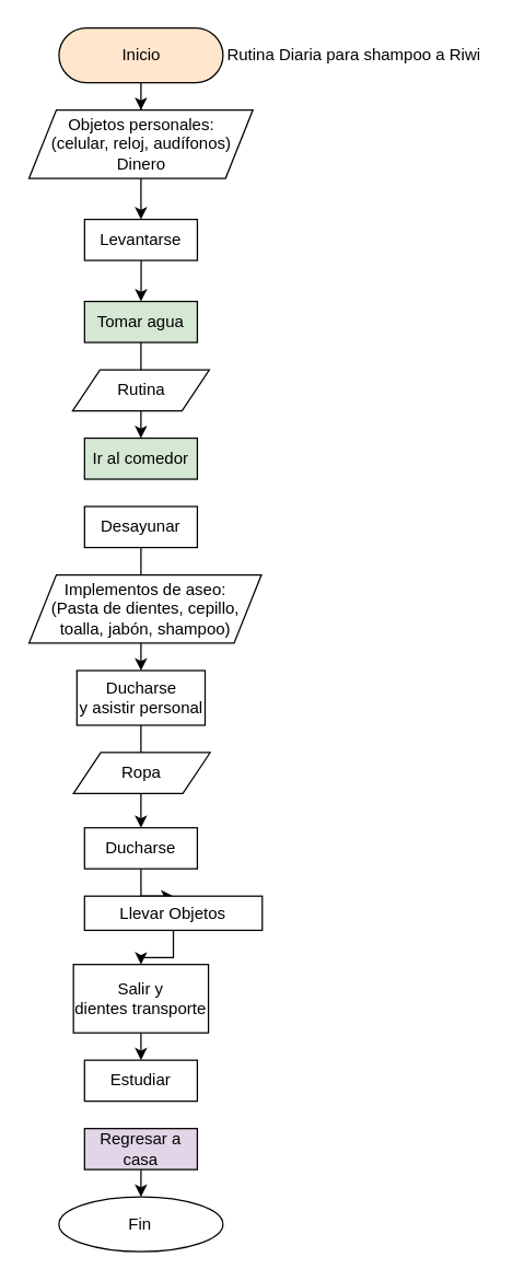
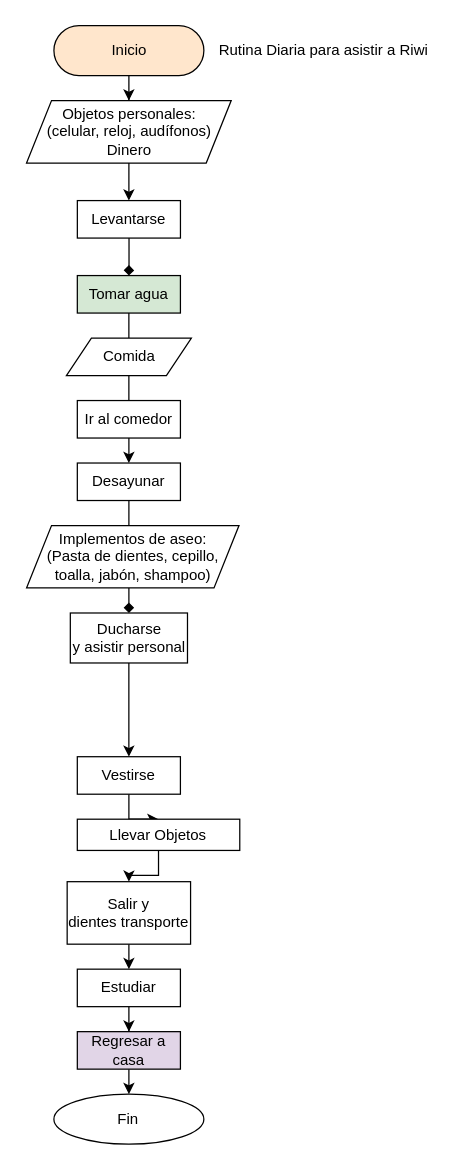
- <mxCell id="23" value="Rutina Diaria para shampoo a Riwi" style="text;html=1;align=center;verticalAlign=middle;resizable=0;points=[];autosize=1;strokeColor=none;fillColor=none;" vertex="1" parent="1"><mxGeometry x="162.51" y="25" width="190" height="30" as="geometry" /></mxCell>
+ <mxCell id="23" value="Rutina Diaria para asistir a Riwi" style="text;html=1;align=center;verticalAlign=middle;resizable=0;points=[];autosize=1;strokeColor=none;fillColor=none;" vertex="1" parent="1"><mxGeometry x="162.51" y="25" width="190" height="30" as="geometry" /></mxCell>
- <mxCell id="7" style="edgeStyle=orthogonalEdgeStyle;rounded=0;orthogonalLoop=1;jettySize=auto;html=1;entryX=0.5;entryY=0;entryDx=0;entryDy=0;" edge="1" parent="1" source="8" target="25"><mxGeometry relative="1" as="geometry" /></mxCell>
+ <mxCell id="7" style="edgeStyle=orthogonalEdgeStyle;rounded=0;orthogonalLoop=1;jettySize=auto;html=1;entryX=0.5;entryY=0;entryDx=0;entryDy=0;endArrow=diamond;" edge="1" parent="1" source="8" target="25"><mxGeometry relative="1" as="geometry" /></mxCell>
- <mxCell id="29" value="Rutina" style="shape=parallelogram;perimeter=parallelogramPerimeter;whiteSpace=wrap;html=1;fixedSize=1;" vertex="1" parent="1"><mxGeometry x="52.5" y="270" width="100" height="30" as="geometry" /></mxCell>
+ <mxCell id="29" value="Comida" style="shape=parallelogram;perimeter=parallelogramPerimeter;whiteSpace=wrap;html=1;fixedSize=1;" vertex="1" parent="1"><mxGeometry x="52.5" y="270" width="100" height="30" as="geometry" /></mxCell>
- <mxCell id="24" style="edgeStyle=orthogonalEdgeStyle;rounded=0;orthogonalLoop=1;jettySize=auto;html=1;" edge="1" parent="1" source="25" target="27"><mxGeometry relative="1" as="geometry" /></mxCell>
+ <mxCell id="24" style="edgeStyle=orthogonalEdgeStyle;rounded=0;orthogonalLoop=1;jettySize=auto;html=1;endArrow=none;" edge="1" parent="1" source="25" target="27"><mxGeometry relative="1" as="geometry" /></mxCell>
- <mxCell id="27" value="Ir al comedor" style="whiteSpace=wrap;html=1;fillColor=#d5e8d4;" vertex="1" parent="1"><mxGeometry x="61.23" y="320" width="82.5" height="30" as="geometry" /></mxCell>
+ <mxCell id="27" value="Ir al comedor" style="whiteSpace=wrap;html=1;" vertex="1" parent="1"><mxGeometry x="61.23" y="320" width="82.5" height="30" as="geometry" /></mxCell>
+ <mxCell id="26" style="edgeStyle=orthogonalEdgeStyle;rounded=0;orthogonalLoop=1;jettySize=auto;html=1;entryX=0.5;entryY=0;entryDx=0;entryDy=0;" edge="1" parent="1" source="27" target="18"><mxGeometry relative="1" as="geometry" /></mxCell>
- <mxCell id="17" style="edgeStyle=orthogonalEdgeStyle;rounded=0;orthogonalLoop=1;jettySize=auto;html=1;" edge="1" parent="1" source="18" target="10"><mxGeometry relative="1" as="geometry" /></mxCell>
+ <mxCell id="17" style="edgeStyle=orthogonalEdgeStyle;rounded=0;orthogonalLoop=1;jettySize=auto;html=1;endArrow=diamond;" edge="1" parent="1" source="18" target="10"><mxGeometry relative="1" as="geometry" /></mxCell>
- <mxCell id="28" value="Ropa" style="shape=parallelogram;perimeter=parallelogramPerimeter;whiteSpace=wrap;html=1;fixedSize=1;" vertex="1" parent="1"><mxGeometry x="53.1" y="550" width="100" height="30" as="geometry" /></mxCell>
- <mxCell id="12" value="Ducharse" style="whiteSpace=wrap;html=1;" vertex="1" parent="1"><mxGeometry x="61.22" y="605" width="82.5" height="30" as="geometry" /></mxCell>
+ <mxCell id="12" value="Vestirse" style="whiteSpace=wrap;html=1;" vertex="1" parent="1"><mxGeometry x="61.22" y="605" width="82.5" height="30" as="geometry" /></mxCell>
+ <mxCell id="19" style="edgeStyle=orthogonalEdgeStyle;rounded=0;orthogonalLoop=1;jettySize=auto;html=1;" edge="1" parent="1" source="20" target="22"><mxGeometry relative="1" as="geometry" /></mxCell>
